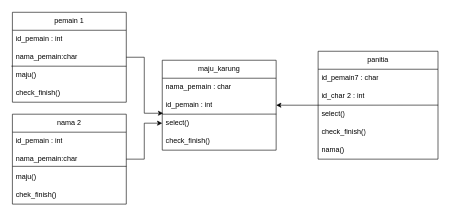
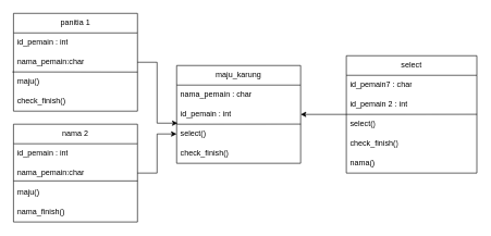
- <mxCell id="2" value="pemain 1" style="swimlane;fontStyle=0;childLayout=stackLayout;horizontal=1;startSize=30;horizontalStack=0;resizeParent=1;resizeParentMax=0;resizeLast=0;collapsible=1;marginBottom=0;whiteSpace=wrap;html=1;" vertex="1" parent="1"><mxGeometry x="20" y="20" width="190" height="150" as="geometry" /></mxCell>
+ <mxCell id="2" value="panitia 1" style="swimlane;fontStyle=0;childLayout=stackLayout;horizontal=1;startSize=30;horizontalStack=0;resizeParent=1;resizeParentMax=0;resizeLast=0;collapsible=1;marginBottom=0;whiteSpace=wrap;html=1;" vertex="1" parent="1"><mxGeometry x="20" y="20" width="190" height="150" as="geometry" /></mxCell>
- <mxCell id="21" value="panitia" style="swimlane;fontStyle=0;childLayout=stackLayout;horizontal=1;startSize=30;horizontalStack=0;resizeParent=1;resizeParentMax=0;resizeLast=0;collapsible=1;marginBottom=0;whiteSpace=wrap;html=1;" vertex="1" parent="1"><mxGeometry x="530" y="85" width="200" height="180" as="geometry" /></mxCell>
+ <mxCell id="21" value="select" style="swimlane;fontStyle=0;childLayout=stackLayout;horizontal=1;startSize=30;horizontalStack=0;resizeParent=1;resizeParentMax=0;resizeLast=0;collapsible=1;marginBottom=0;whiteSpace=wrap;html=1;" vertex="1" parent="1"><mxGeometry x="530" y="85" width="200" height="180" as="geometry" /></mxCell>
- <mxCell id="23" value="id_char 2 : int" style="text;strokeColor=none;fillColor=none;align=left;verticalAlign=middle;spacingLeft=4;spacingRight=4;overflow=hidden;points=[[0,0.5],[1,0.5]];portConstraint=eastwest;rotatable=0;whiteSpace=wrap;html=1;" vertex="1" parent="21"><mxGeometry y="60" width="200" height="30" as="geometry" /></mxCell>
+ <mxCell id="23" value="id_pemain 2 : int" style="text;strokeColor=none;fillColor=none;align=left;verticalAlign=middle;spacingLeft=4;spacingRight=4;overflow=hidden;points=[[0,0.5],[1,0.5]];portConstraint=eastwest;rotatable=0;whiteSpace=wrap;html=1;" vertex="1" parent="21"><mxGeometry y="60" width="200" height="30" as="geometry" /></mxCell>
- <mxCell id="12" value="chek_finish()" style="text;strokeColor=none;fillColor=none;align=left;verticalAlign=middle;spacingLeft=4;spacingRight=4;overflow=hidden;points=[[0,0.5],[1,0.5]];portConstraint=eastwest;rotatable=0;whiteSpace=wrap;html=1;" vertex="1" parent="8"><mxGeometry y="120" width="190" height="30" as="geometry" /></mxCell>
+ <mxCell id="12" value="nama_finish()" style="text;strokeColor=none;fillColor=none;align=left;verticalAlign=middle;spacingLeft=4;spacingRight=4;overflow=hidden;points=[[0,0.5],[1,0.5]];portConstraint=eastwest;rotatable=0;whiteSpace=wrap;html=1;" vertex="1" parent="8"><mxGeometry y="120" width="190" height="30" as="geometry" /></mxCell>
